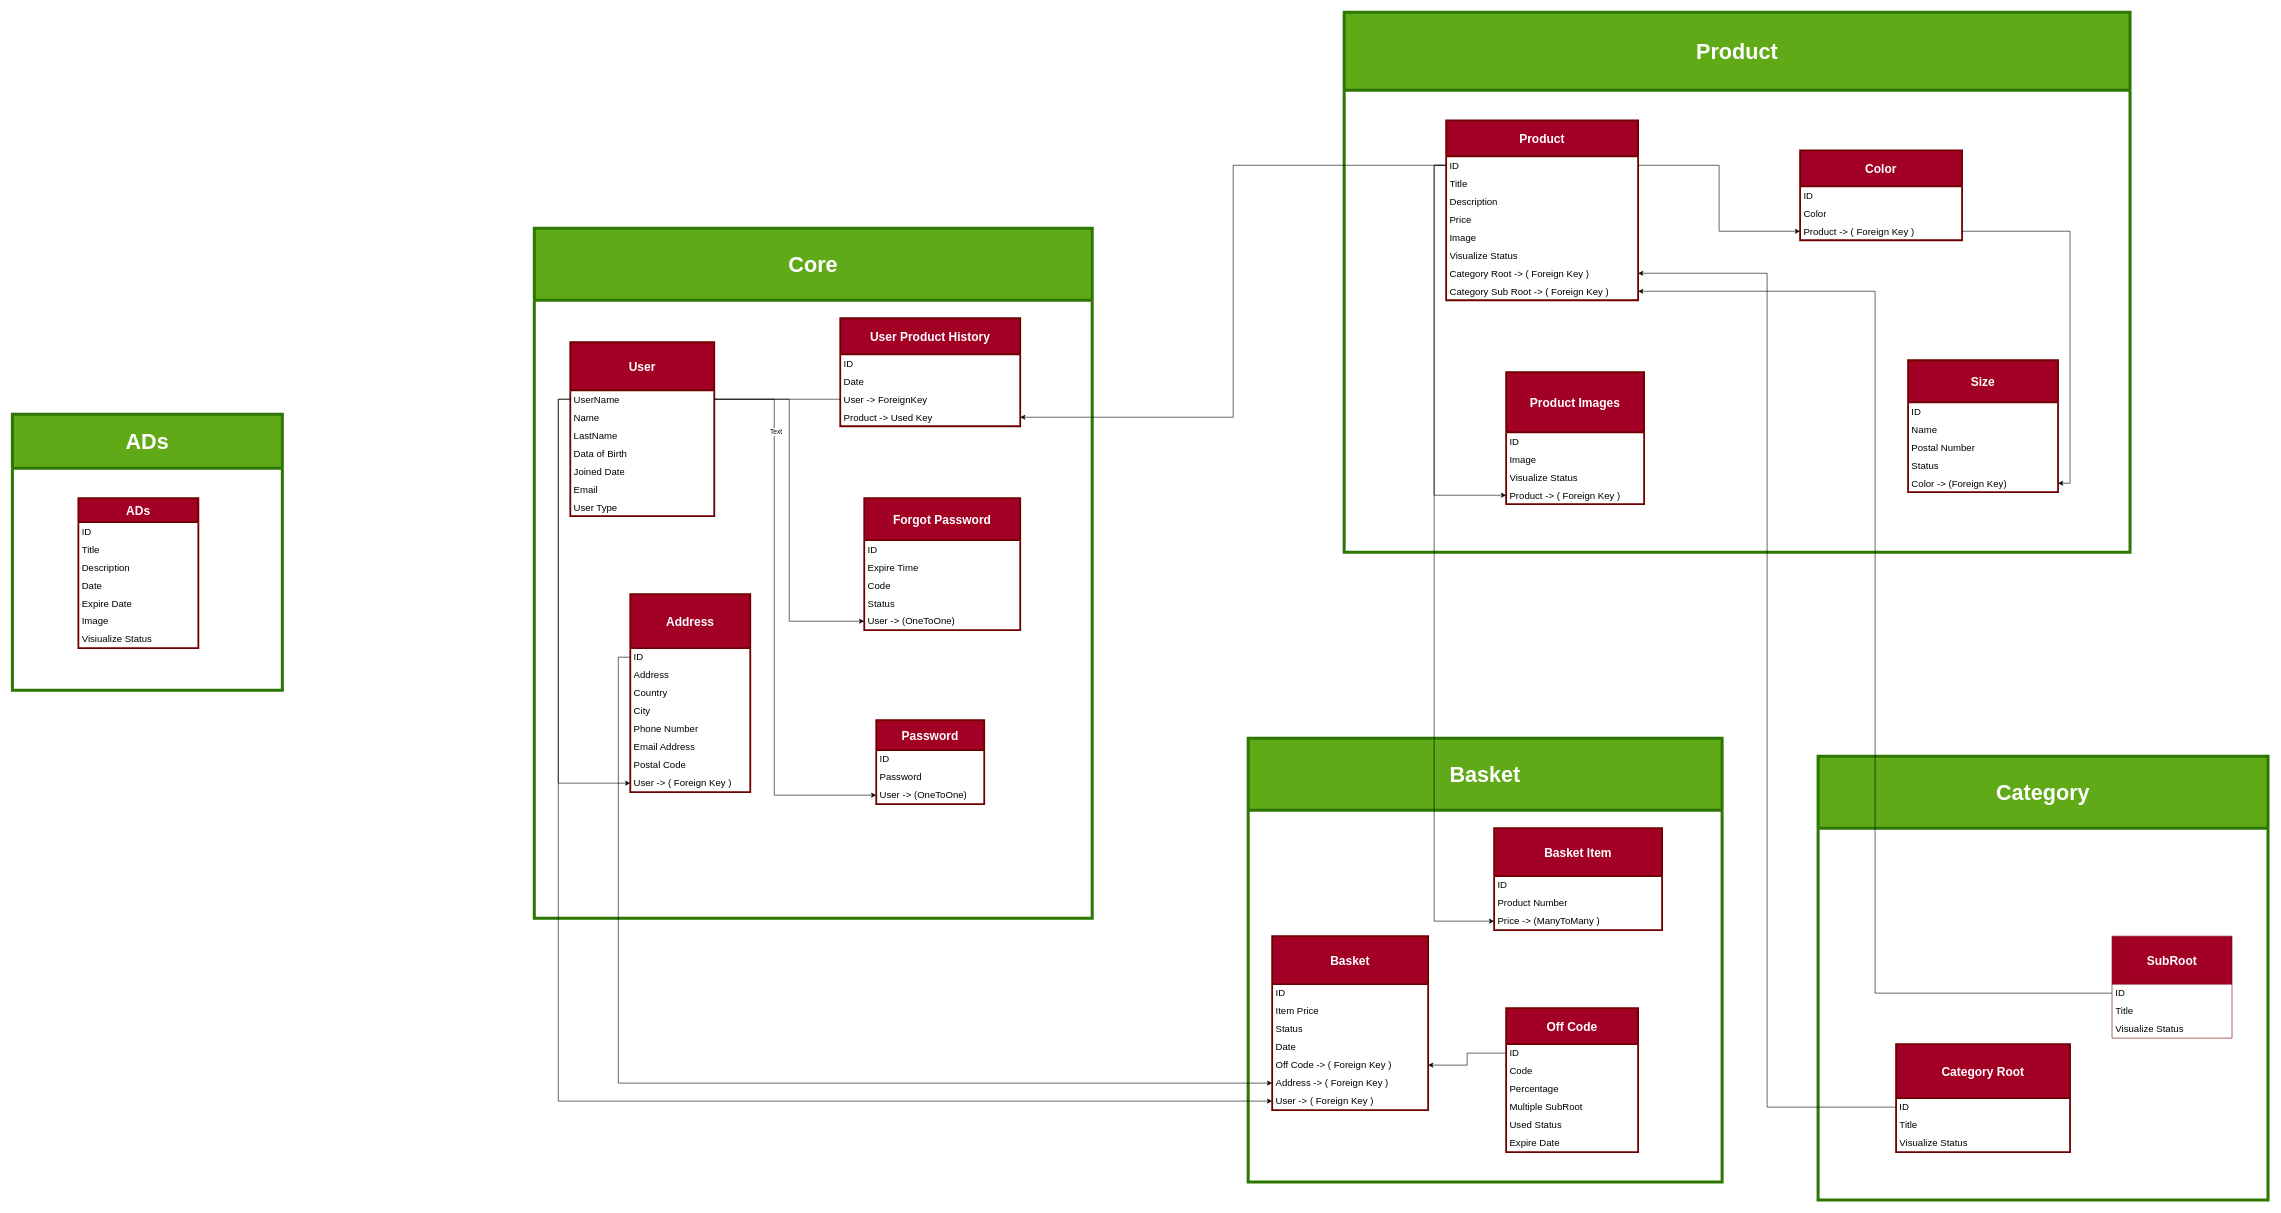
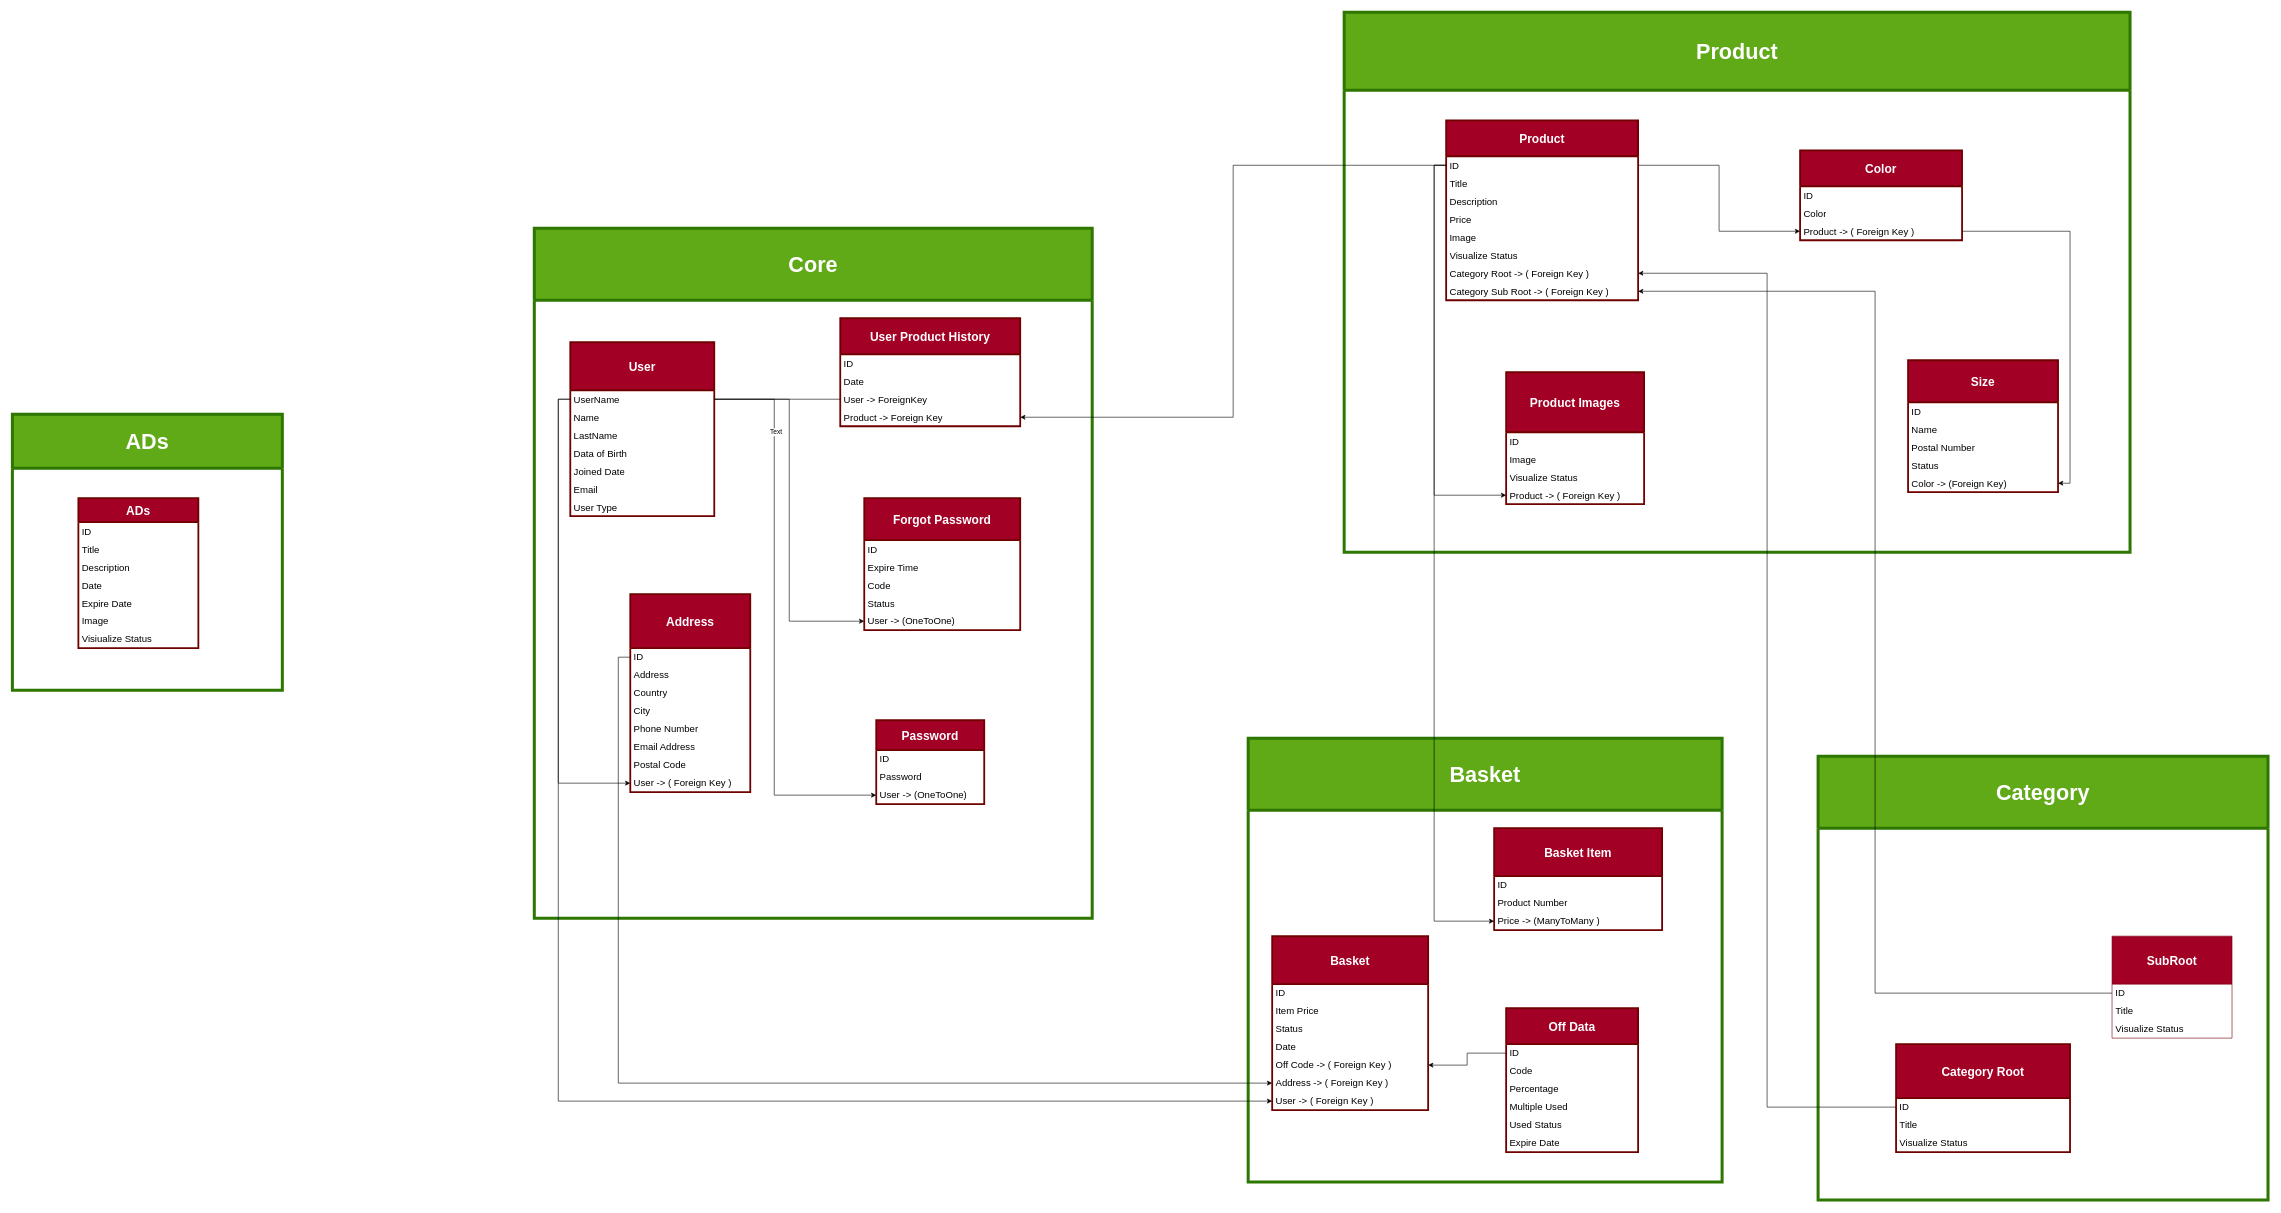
- <mxCell id="52" value="&lt;font style=&quot;font-size: 16px;&quot;&gt;Product -&amp;gt; Used Key&lt;/font&gt;" style="text;strokeColor=none;fillColor=none;align=left;verticalAlign=middle;spacingLeft=4;spacingRight=4;overflow=hidden;points=[[0,0.5],[1,0.5]];portConstraint=eastwest;rotatable=0;whiteSpace=wrap;html=1;" vertex="1" parent="48"><mxGeometry y="150" width="300" height="30" as="geometry" /></mxCell>
+ <mxCell id="52" value="&lt;font style=&quot;font-size: 16px;&quot;&gt;Product -&amp;gt; Foreign Key&lt;/font&gt;" style="text;strokeColor=none;fillColor=none;align=left;verticalAlign=middle;spacingLeft=4;spacingRight=4;overflow=hidden;points=[[0,0.5],[1,0.5]];portConstraint=eastwest;rotatable=0;whiteSpace=wrap;html=1;" vertex="1" parent="48"><mxGeometry y="150" width="300" height="30" as="geometry" /></mxCell>
- <mxCell id="90" value="&lt;font style=&quot;font-size: 20px;&quot;&gt;&lt;b&gt;Off Code&lt;/b&gt;&lt;/font&gt;" style="swimlane;fontStyle=0;childLayout=stackLayout;horizontal=1;startSize=60;horizontalStack=0;resizeParent=1;resizeParentMax=0;resizeLast=0;collapsible=1;marginBottom=0;whiteSpace=wrap;html=1;fillColor=#a20025;fontColor=#ffffff;strokeColor=#6F0000;strokeWidth=3;" vertex="1" parent="77"><mxGeometry x="430" y="450" width="220" height="240" as="geometry" /></mxCell>
+ <mxCell id="90" value="&lt;font style=&quot;font-size: 20px;&quot;&gt;&lt;b&gt;Off Data&lt;/b&gt;&lt;/font&gt;" style="swimlane;fontStyle=0;childLayout=stackLayout;horizontal=1;startSize=60;horizontalStack=0;resizeParent=1;resizeParentMax=0;resizeLast=0;collapsible=1;marginBottom=0;whiteSpace=wrap;html=1;fillColor=#a20025;fontColor=#ffffff;strokeColor=#6F0000;strokeWidth=3;" vertex="1" parent="77"><mxGeometry x="430" y="450" width="220" height="240" as="geometry" /></mxCell>
- <mxCell id="94" value="&lt;span style=&quot;font-size: 16px;&quot;&gt;Multiple SubRoot&lt;/span&gt;" style="text;strokeColor=none;fillColor=none;align=left;verticalAlign=middle;spacingLeft=4;spacingRight=4;overflow=hidden;points=[[0,0.5],[1,0.5]];portConstraint=eastwest;rotatable=0;whiteSpace=wrap;html=1;" vertex="1" parent="90"><mxGeometry y="150" width="220" height="30" as="geometry" /></mxCell>
+ <mxCell id="94" value="&lt;span style=&quot;font-size: 16px;&quot;&gt;Multiple Used&lt;/span&gt;" style="text;strokeColor=none;fillColor=none;align=left;verticalAlign=middle;spacingLeft=4;spacingRight=4;overflow=hidden;points=[[0,0.5],[1,0.5]];portConstraint=eastwest;rotatable=0;whiteSpace=wrap;html=1;" vertex="1" parent="90"><mxGeometry y="150" width="220" height="30" as="geometry" /></mxCell>
